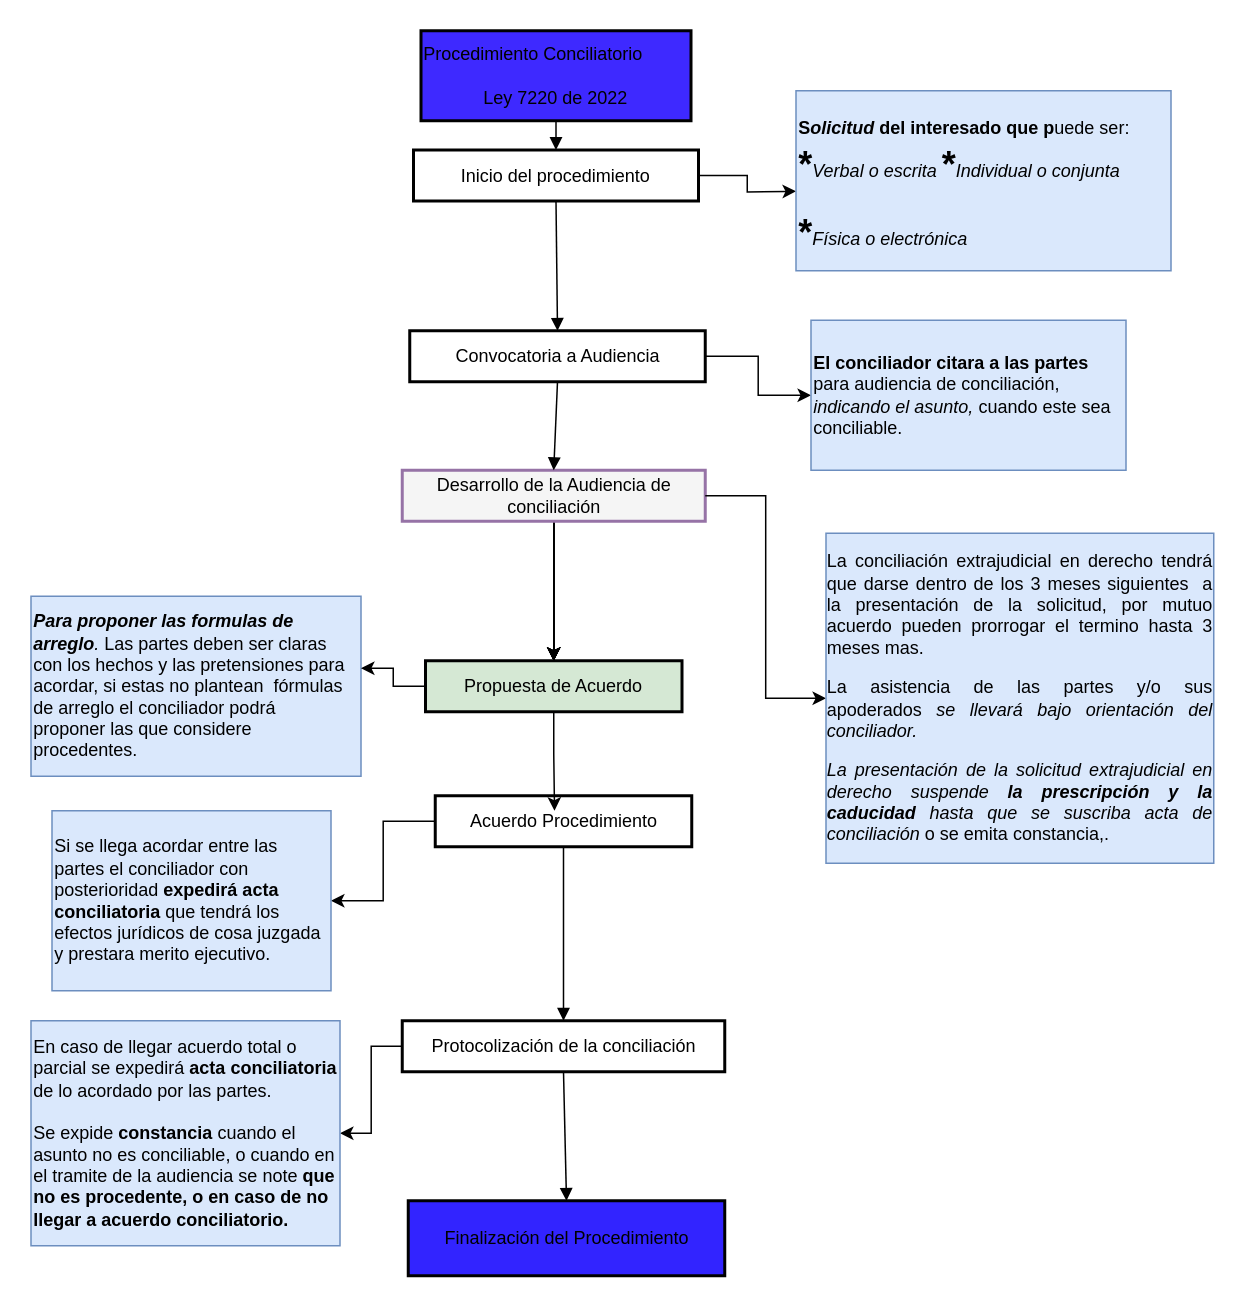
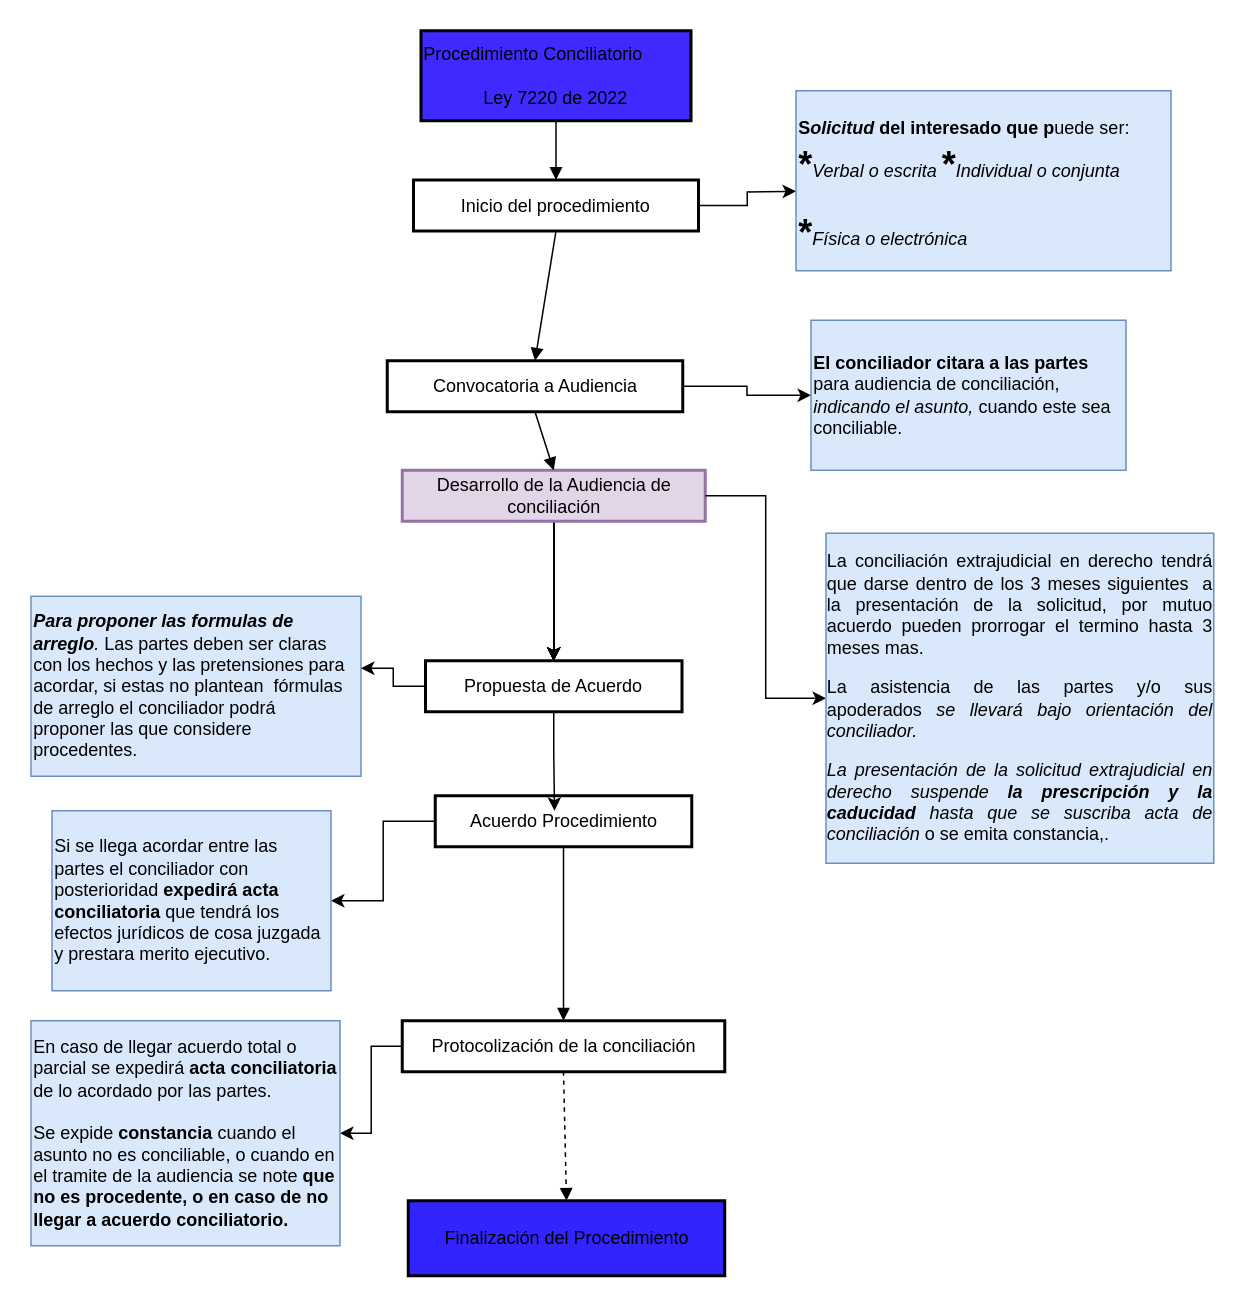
- <mxCell id="4" value="Inicio del procedimiento" style="whiteSpace=wrap;strokeWidth=2;" vertex="1" parent="1"><mxGeometry x="275" y="99.5" width="190" height="34" as="geometry" /></mxCell>
+ <mxCell id="4" value="Inicio del procedimiento" style="whiteSpace=wrap;strokeWidth=2;" vertex="1" parent="1"><mxGeometry x="275" y="119.5" width="190" height="34" as="geometry" /></mxCell>
- <mxCell id="6" value="Convocatoria a Audiencia" style="whiteSpace=wrap;strokeWidth=2;" vertex="1" parent="1"><mxGeometry x="272.5" y="220" width="197" height="34" as="geometry" /></mxCell>
+ <mxCell id="6" value="Convocatoria a Audiencia" style="whiteSpace=wrap;strokeWidth=2;" vertex="1" parent="1"><mxGeometry x="257.5" y="240" width="197" height="34" as="geometry" /></mxCell>
- <mxCell id="13" value="Desarrollo de la Audiencia de conciliación" style="whiteSpace=wrap;strokeWidth=2;fillColor=#f5f5f5;strokeColor=#9673a6;" vertex="1" parent="1"><mxGeometry x="267.5" y="313" width="202" height="34" as="geometry" /></mxCell>
+ <mxCell id="13" value="Desarrollo de la Audiencia de conciliación" style="whiteSpace=wrap;strokeWidth=2;fillColor=#e1d5e7;strokeColor=#9673a6;" vertex="1" parent="1"><mxGeometry x="267.5" y="313" width="202" height="34" as="geometry" /></mxCell>
- <mxCell id="14" value="Propuesta de Acuerdo" style="whiteSpace=wrap;strokeWidth=2;fillColor=#d5e8d4;" vertex="1" parent="1"><mxGeometry x="283" y="440" width="171" height="34" as="geometry" /></mxCell>
+ <mxCell id="14" value="Propuesta de Acuerdo" style="whiteSpace=wrap;strokeWidth=2;" vertex="1" parent="1"><mxGeometry x="283" y="440" width="171" height="34" as="geometry" /></mxCell>
- <mxCell id="24" value="" style="curved=1;startArrow=none;endArrow=block;exitX=0.5;exitY=1;entryX=0.5;entryY=0;rounded=0;" edge="1" parent="1" source="18" target="19"><mxGeometry relative="1" as="geometry"><Array as="points" /></mxGeometry></mxCell>
+ <mxCell id="24" value="" style="curved=1;startArrow=none;endArrow=block;exitX=0.5;exitY=1;entryX=0.5;entryY=0;rounded=0;dashed=1;" edge="1" parent="1" source="18" target="19"><mxGeometry relative="1" as="geometry"><Array as="points" /></mxGeometry></mxCell>
